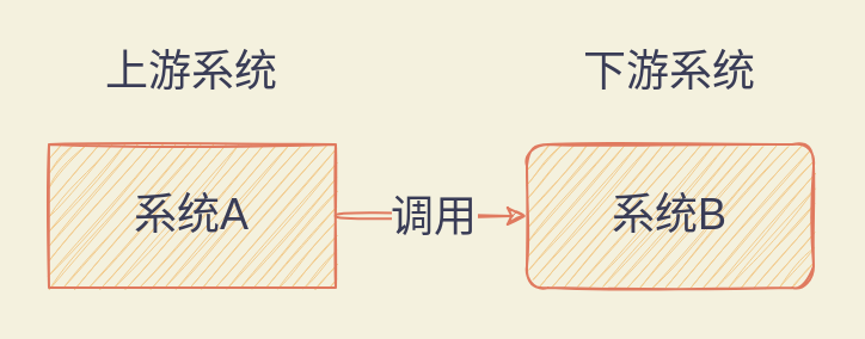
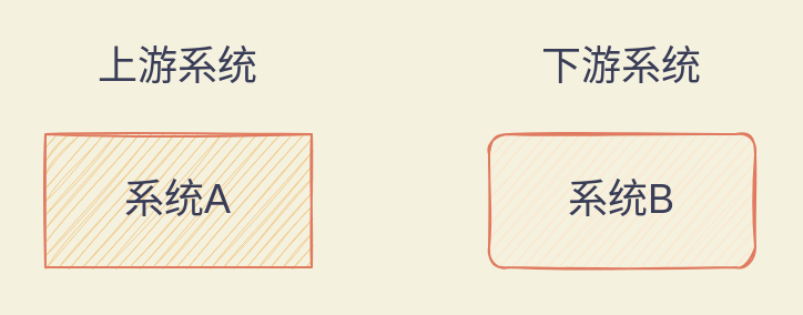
- <mxCell id="2" value="" style="edgeStyle=orthogonalEdgeStyle;orthogonalLoop=1;jettySize=auto;html=1;fontSize=18;strokeColor=#E07A5F;fontColor=#393C56;labelBackgroundColor=#F4F1DE;sketch=1;curved=1;" edge="1" parent="1" source="4" target="5"><mxGeometry relative="1" as="geometry" /></mxCell>
- <mxCell id="3" value="调用" style="edgeLabel;html=1;align=center;verticalAlign=middle;resizable=0;points=[];fontSize=18;fontColor=#393C56;labelBackgroundColor=#F4F1DE;sketch=1;rounded=1;" vertex="1" connectable="0" parent="2"><mxGeometry x="0.24" y="-1" relative="1" as="geometry"><mxPoint x="-10" y="-1" as="offset" /></mxGeometry></mxCell>
- <mxCell id="5" value="系统B" style="whiteSpace=wrap;html=1;fontSize=18;fillColor=#F2CC8F;strokeColor=#E07A5F;fontColor=#393C56;sketch=1;rounded=1;" vertex="1" parent="1"><mxGeometry x="220" y="60" width="120" height="60" as="geometry" /></mxCell>
+ <mxCell id="5" value="系统B" style="whiteSpace=wrap;html=1;fontSize=18;fillColor=#ffe6cc;strokeColor=#E07A5F;fontColor=#393C56;sketch=1;rounded=1;" vertex="1" parent="1"><mxGeometry x="220" y="60" width="120" height="60" as="geometry" /></mxCell>
